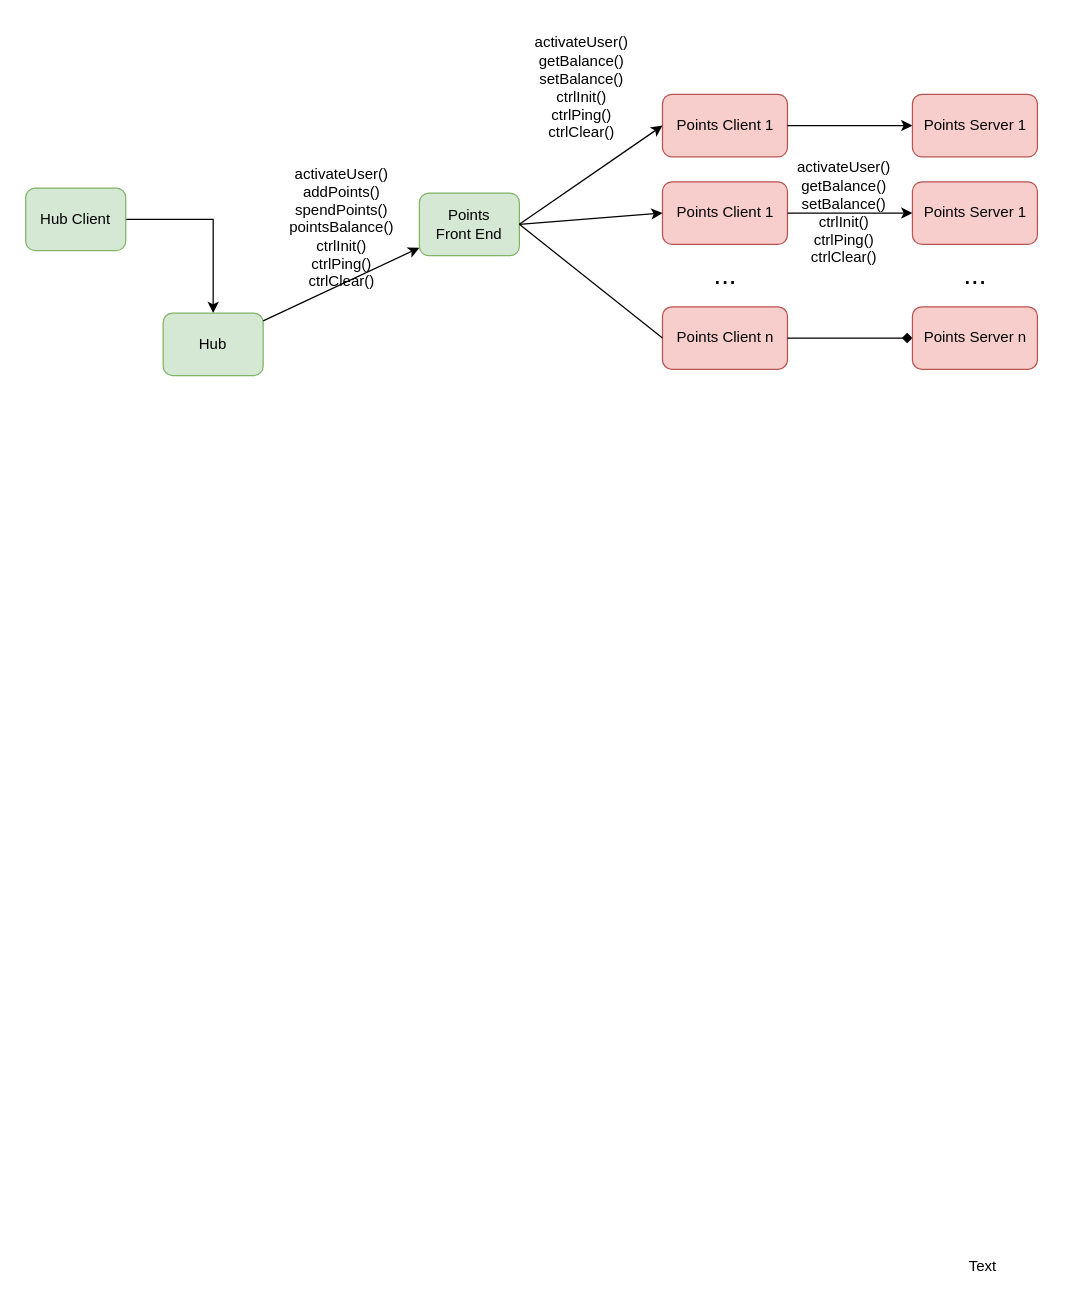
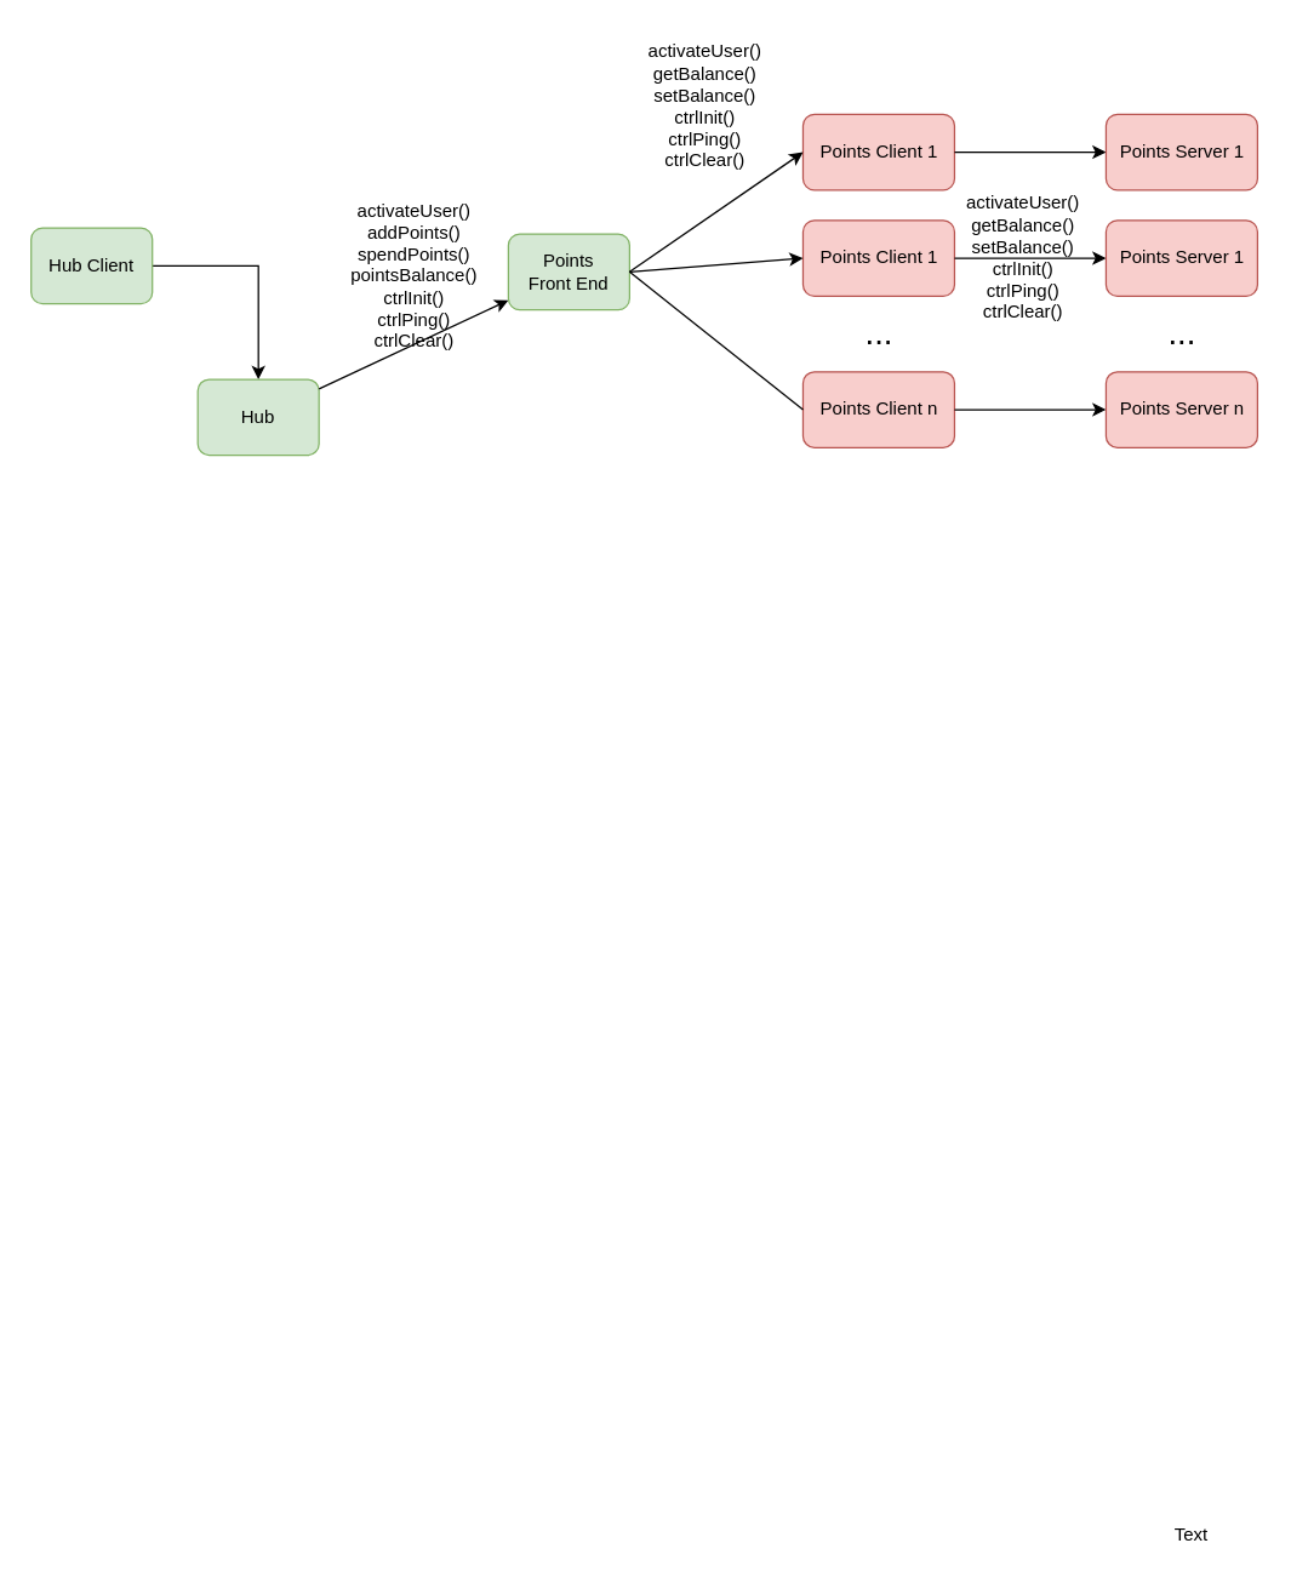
- <mxCell id="13" style="edgeStyle=orthogonalEdgeStyle;rounded=0;orthogonalLoop=1;jettySize=auto;html=1;exitX=1;exitY=0.5;exitDx=0;exitDy=0;fontSize=12;endArrow=diamond;" parent="1" source="9" target="18" edge="1"><mxGeometry relative="1" as="geometry" /></mxCell>
+ <mxCell id="13" style="edgeStyle=orthogonalEdgeStyle;rounded=0;orthogonalLoop=1;jettySize=auto;html=1;exitX=1;exitY=0.5;exitDx=0;exitDy=0;fontSize=12;" parent="1" source="9" target="18" edge="1"><mxGeometry relative="1" as="geometry" /></mxCell>
